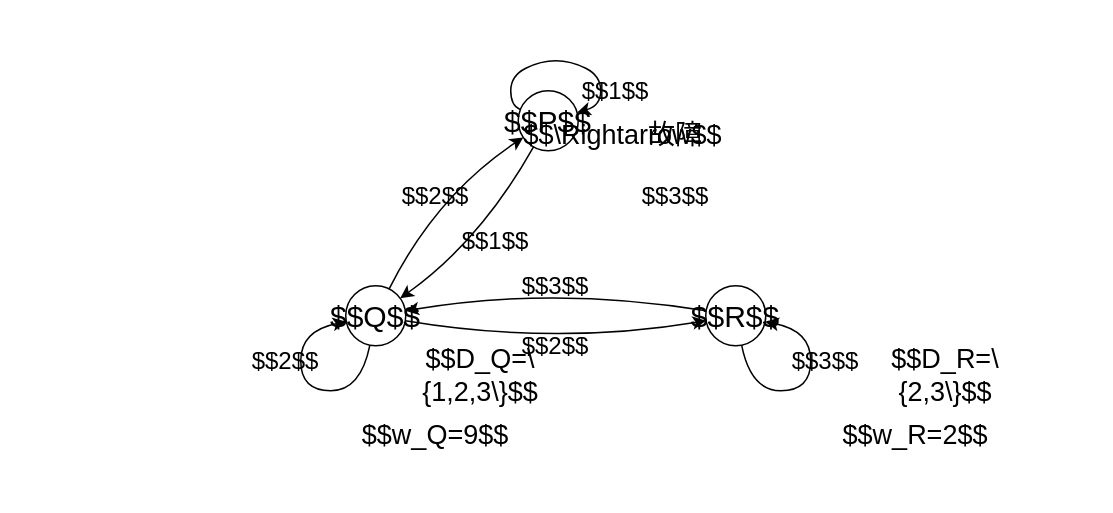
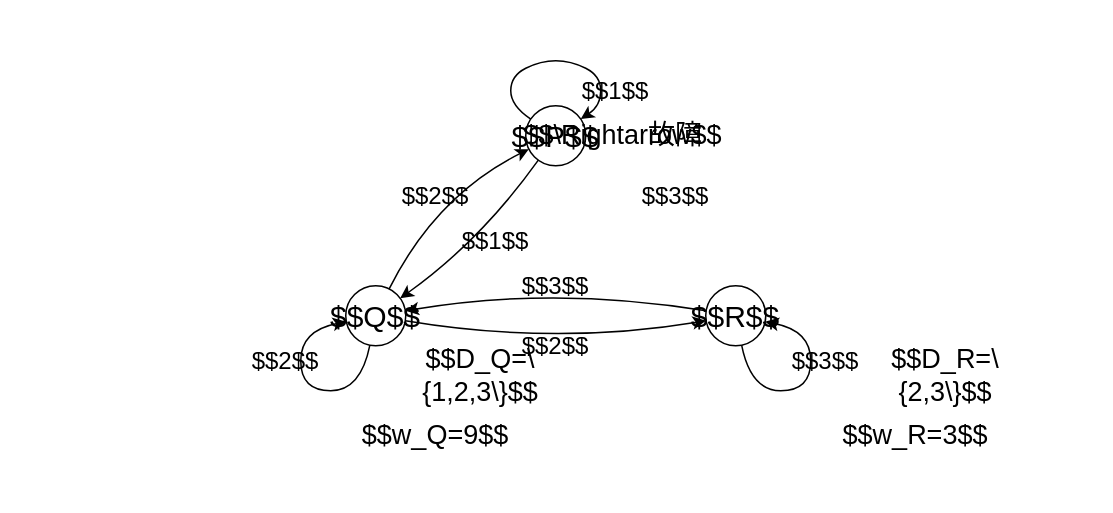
- <mxCell id="3" value="&lt;font style=&quot;font-size: 20px;&quot;&gt;$$P$$&lt;/font&gt;" style="ellipse;whiteSpace=wrap;html=1;aspect=fixed;" parent="1" vertex="1"><mxGeometry x="345" y="60" width="40" height="40" as="geometry" /></mxCell>
+ <mxCell id="3" value="&lt;font style=&quot;font-size: 20px;&quot;&gt;$$P$$&lt;/font&gt;" style="ellipse;whiteSpace=wrap;html=1;aspect=fixed;" parent="1" vertex="1"><mxGeometry x="350" y="70" width="40" height="40" as="geometry" /></mxCell>
- <mxCell id="26" value="$$w_R=2$$" style="rounded=0;whiteSpace=wrap;html=1;fontSize=18;fillColor=none;strokeColor=none;" vertex="1" parent="1"><mxGeometry x="570" y="270" width="80" height="40" as="geometry" /></mxCell>
+ <mxCell id="26" value="$$w_R=3$$" style="rounded=0;whiteSpace=wrap;html=1;fontSize=18;fillColor=none;strokeColor=none;" vertex="1" parent="1"><mxGeometry x="570" y="270" width="80" height="40" as="geometry" /></mxCell>
